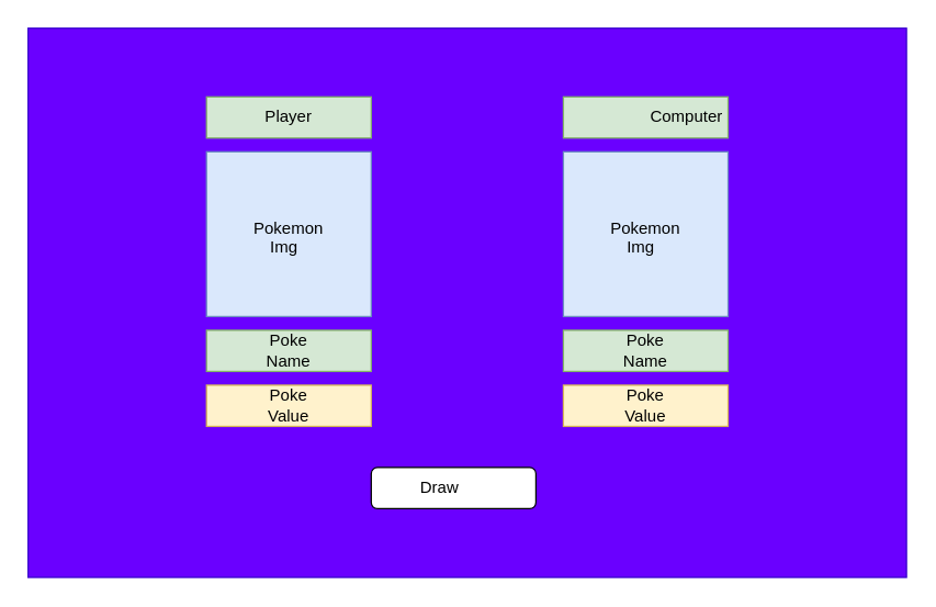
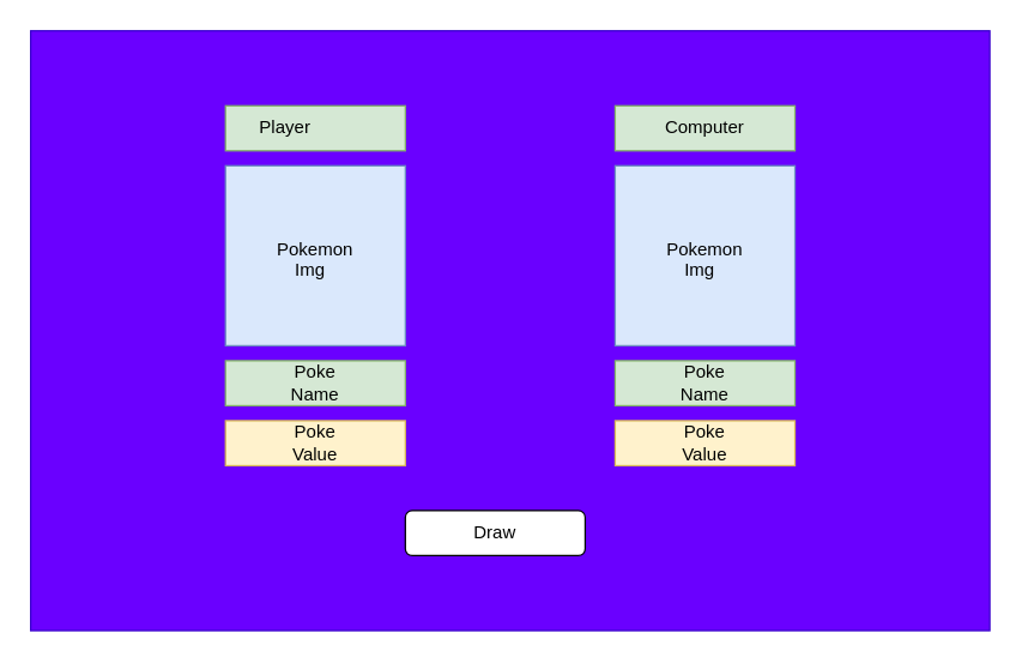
- <mxCell id="18" value="Player" style="text;html=1;strokeColor=none;fillColor=none;align=center;verticalAlign=middle;whiteSpace=wrap;rounded=0;" vertex="1" parent="1"><mxGeometry x="190" y="75" width="40" height="20" as="geometry" /></mxCell>
+ <mxCell id="18" value="Player" style="text;html=1;strokeColor=none;fillColor=none;align=center;verticalAlign=middle;whiteSpace=wrap;rounded=0;" vertex="1" parent="1"><mxGeometry x="170" y="75" width="40" height="20" as="geometry" /></mxCell>
- <mxCell id="20" value="Computer" style="text;html=1;strokeColor=none;fillColor=none;align=center;verticalAlign=middle;whiteSpace=wrap;rounded=0;" vertex="1" parent="1"><mxGeometry x="480" y="75" width="40" height="20" as="geometry" /></mxCell>
+ <mxCell id="20" value="Computer" style="text;html=1;strokeColor=none;fillColor=none;align=center;verticalAlign=middle;whiteSpace=wrap;rounded=0;" vertex="1" parent="1"><mxGeometry x="450" y="75" width="40" height="20" as="geometry" /></mxCell>
- <mxCell id="16" value="Draw" style="text;html=1;strokeColor=none;fillColor=none;align=center;verticalAlign=middle;whiteSpace=wrap;rounded=0;" vertex="1" parent="1"><mxGeometry x="300" y="345" width="40" height="20" as="geometry" /></mxCell>
+ <mxCell id="16" value="Draw" style="text;html=1;strokeColor=none;fillColor=none;align=center;verticalAlign=middle;whiteSpace=wrap;rounded=0;" vertex="1" parent="1"><mxGeometry x="310" y="345" width="40" height="20" as="geometry" /></mxCell>
